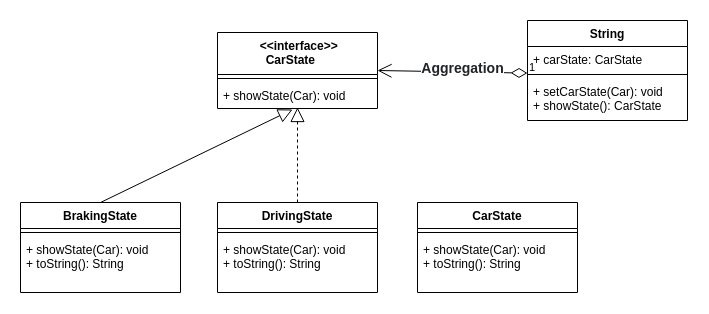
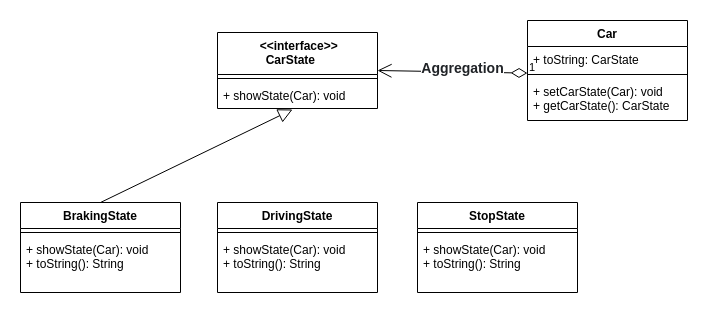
- <mxCell id="16" value="String" style="swimlane;fontStyle=1;align=center;verticalAlign=top;childLayout=stackLayout;horizontal=1;startSize=26;horizontalStack=0;resizeParent=1;resizeParentMax=0;resizeLast=0;collapsible=1;marginBottom=0;" vertex="1" parent="1"><mxGeometry x="527" y="20" width="160" height="100" as="geometry" /></mxCell>
+ <mxCell id="16" value="Car" style="swimlane;fontStyle=1;align=center;verticalAlign=top;childLayout=stackLayout;horizontal=1;startSize=26;horizontalStack=0;resizeParent=1;resizeParentMax=0;resizeLast=0;collapsible=1;marginBottom=0;" vertex="1" parent="1"><mxGeometry x="527" y="20" width="160" height="100" as="geometry" /></mxCell>
- <mxCell id="17" value="+ carState: CarState" style="text;strokeColor=none;fillColor=none;align=left;verticalAlign=top;spacingLeft=4;spacingRight=4;overflow=hidden;rotatable=0;points=[[0,0.5],[1,0.5]];portConstraint=eastwest;" vertex="1" parent="16"><mxGeometry y="26" width="160" height="24" as="geometry" /></mxCell>
+ <mxCell id="17" value="+ toString: CarState" style="text;strokeColor=none;fillColor=none;align=left;verticalAlign=top;spacingLeft=4;spacingRight=4;overflow=hidden;rotatable=0;points=[[0,0.5],[1,0.5]];portConstraint=eastwest;" vertex="1" parent="16"><mxGeometry y="26" width="160" height="24" as="geometry" /></mxCell>
- <mxCell id="19" value="+ setCarState(Car): void&#10;+ showState(): CarState" style="text;strokeColor=none;fillColor=none;align=left;verticalAlign=top;spacingLeft=4;spacingRight=4;overflow=hidden;rotatable=0;points=[[0,0.5],[1,0.5]];portConstraint=eastwest;" vertex="1" parent="16"><mxGeometry y="58" width="160" height="42" as="geometry" /></mxCell>
+ <mxCell id="19" value="+ setCarState(Car): void&#10;+ getCarState(): CarState" style="text;strokeColor=none;fillColor=none;align=left;verticalAlign=top;spacingLeft=4;spacingRight=4;overflow=hidden;rotatable=0;points=[[0,0.5],[1,0.5]];portConstraint=eastwest;" vertex="1" parent="16"><mxGeometry y="58" width="160" height="42" as="geometry" /></mxCell>
- <mxCell id="9" value="" style="endArrow=block;dashed=1;endFill=0;endSize=12;html=1;exitX=0.5;exitY=0;exitDx=0;exitDy=0;entryX=0.5;entryY=0.962;entryDx=0;entryDy=0;entryPerimeter=0;" edge="1" parent="1" source="10" target="4"><mxGeometry width="160" relative="1" as="geometry"><mxPoint x="310" y="202" as="sourcePoint" /><mxPoint x="210" y="132" as="targetPoint" /></mxGeometry></mxCell>
- <mxCell id="13" value="CarState" style="swimlane;fontStyle=1;align=center;verticalAlign=top;childLayout=stackLayout;horizontal=1;startSize=26;horizontalStack=0;resizeParent=1;resizeParentMax=0;resizeLast=0;collapsible=1;marginBottom=0;" vertex="1" parent="1"><mxGeometry x="417" y="202" width="160" height="90" as="geometry" /></mxCell>
+ <mxCell id="13" value="StopState" style="swimlane;fontStyle=1;align=center;verticalAlign=top;childLayout=stackLayout;horizontal=1;startSize=26;horizontalStack=0;resizeParent=1;resizeParentMax=0;resizeLast=0;collapsible=1;marginBottom=0;" vertex="1" parent="1"><mxGeometry x="417" y="202" width="160" height="90" as="geometry" /></mxCell>
